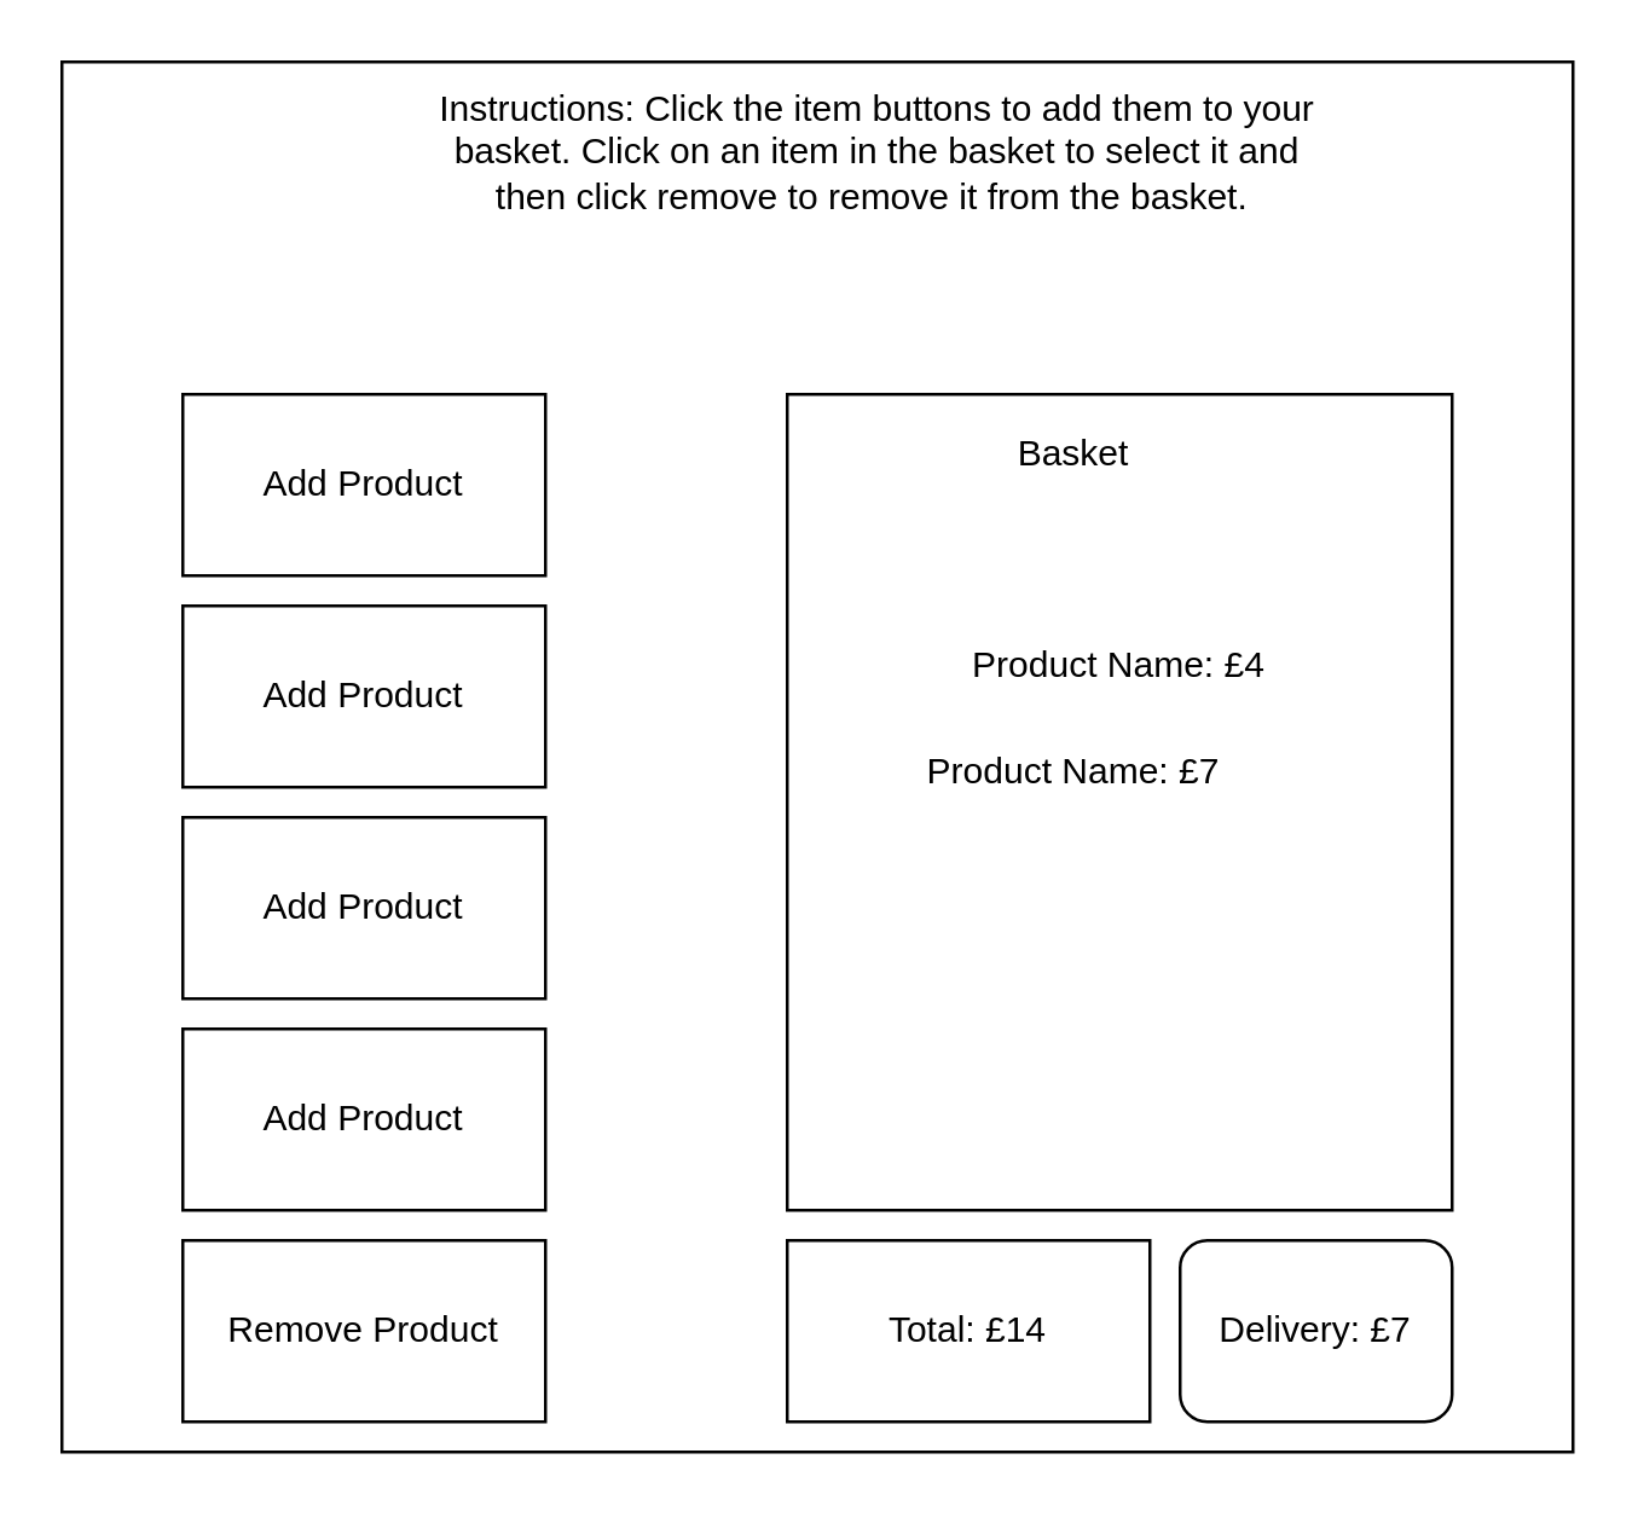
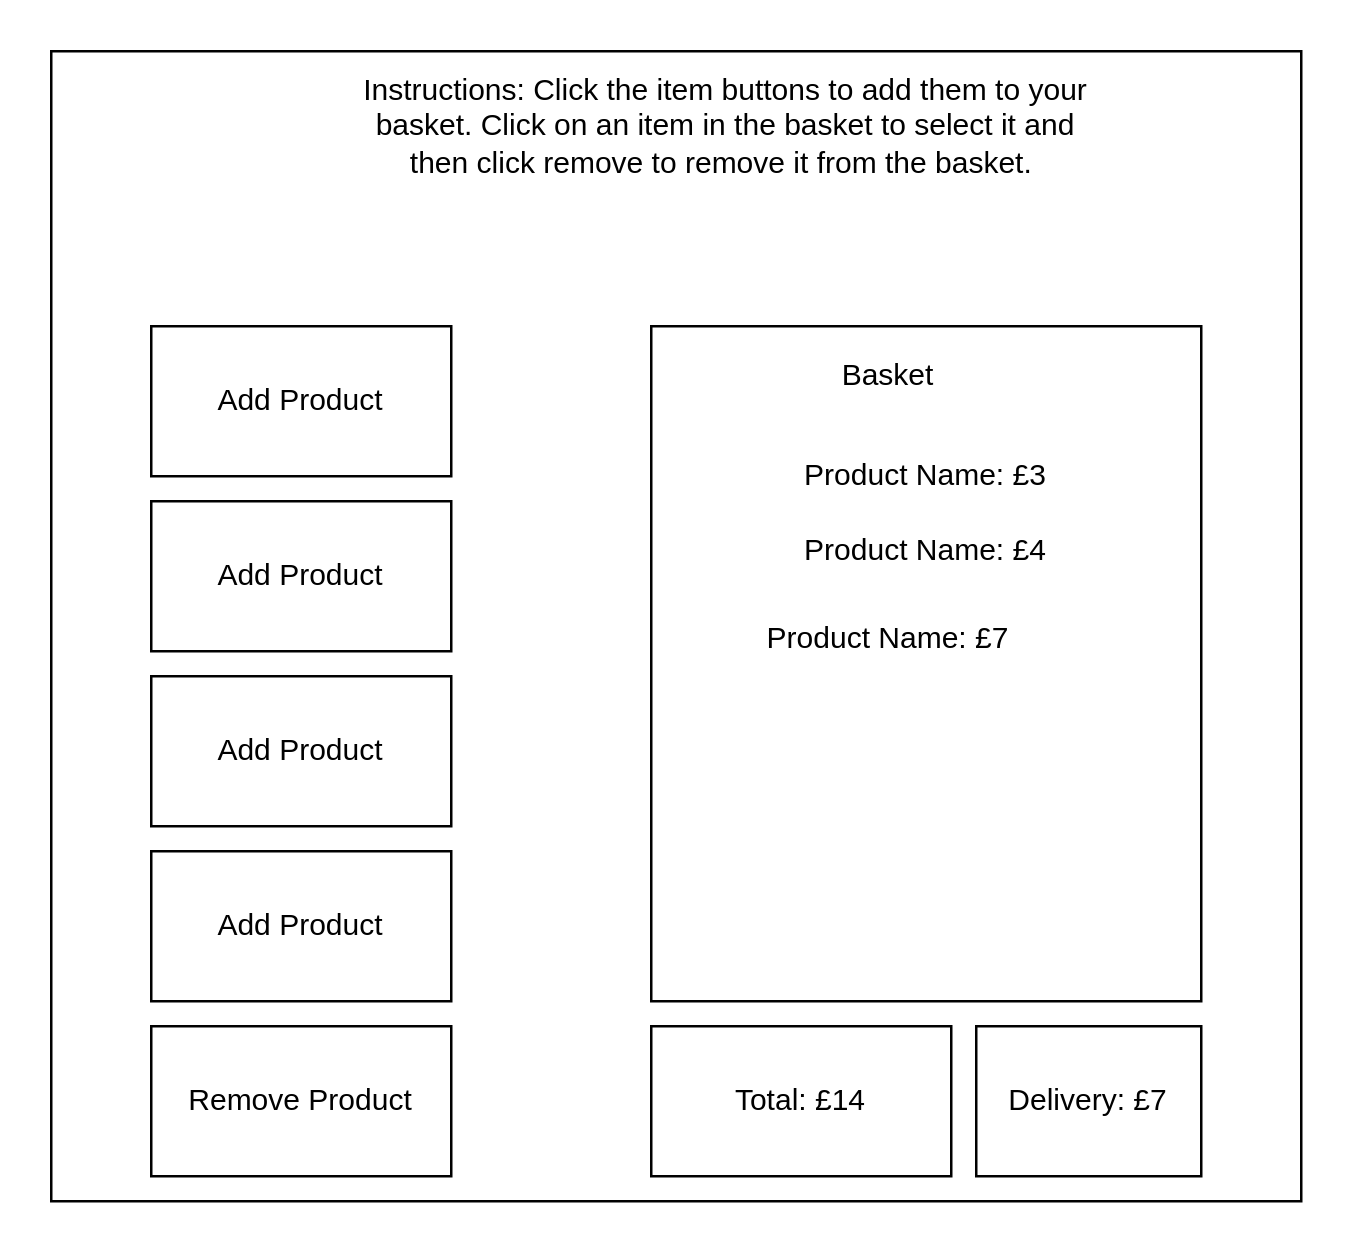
+ <mxCell id="11" value="Product Name: £3" style="text;html=1;strokeColor=none;fillColor=none;align=center;verticalAlign=middle;whiteSpace=wrap;rounded=0;" vertex="1" parent="1"><mxGeometry x="310" y="180" width="120" height="20" as="geometry" /></mxCell>
- <mxCell id="14" value="Delivery: £7" style="whiteSpace=wrap;html=1;rounded=1;" vertex="1" parent="1"><mxGeometry x="390" y="410" width="90" height="60" as="geometry" /></mxCell>
+ <mxCell id="14" value="Delivery: £7" style="rounded=0;whiteSpace=wrap;html=1;" vertex="1" parent="1"><mxGeometry x="390" y="410" width="90" height="60" as="geometry" /></mxCell>
